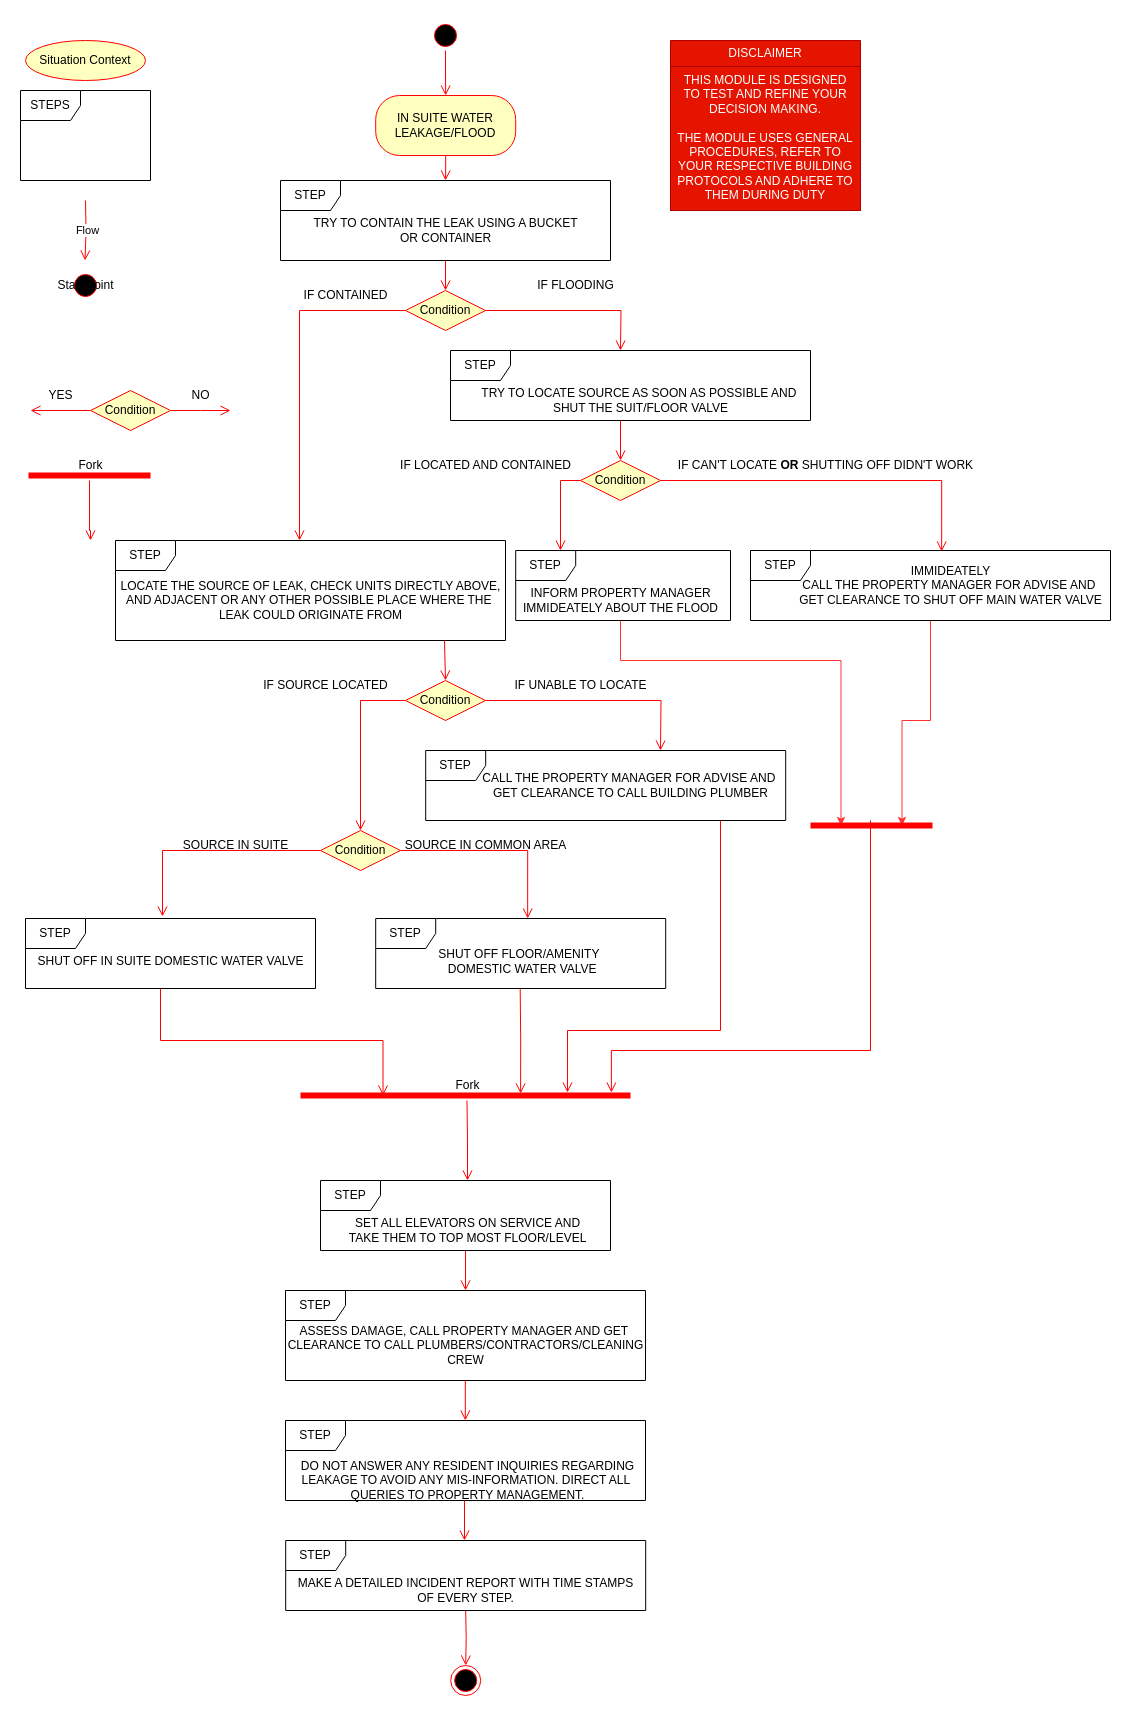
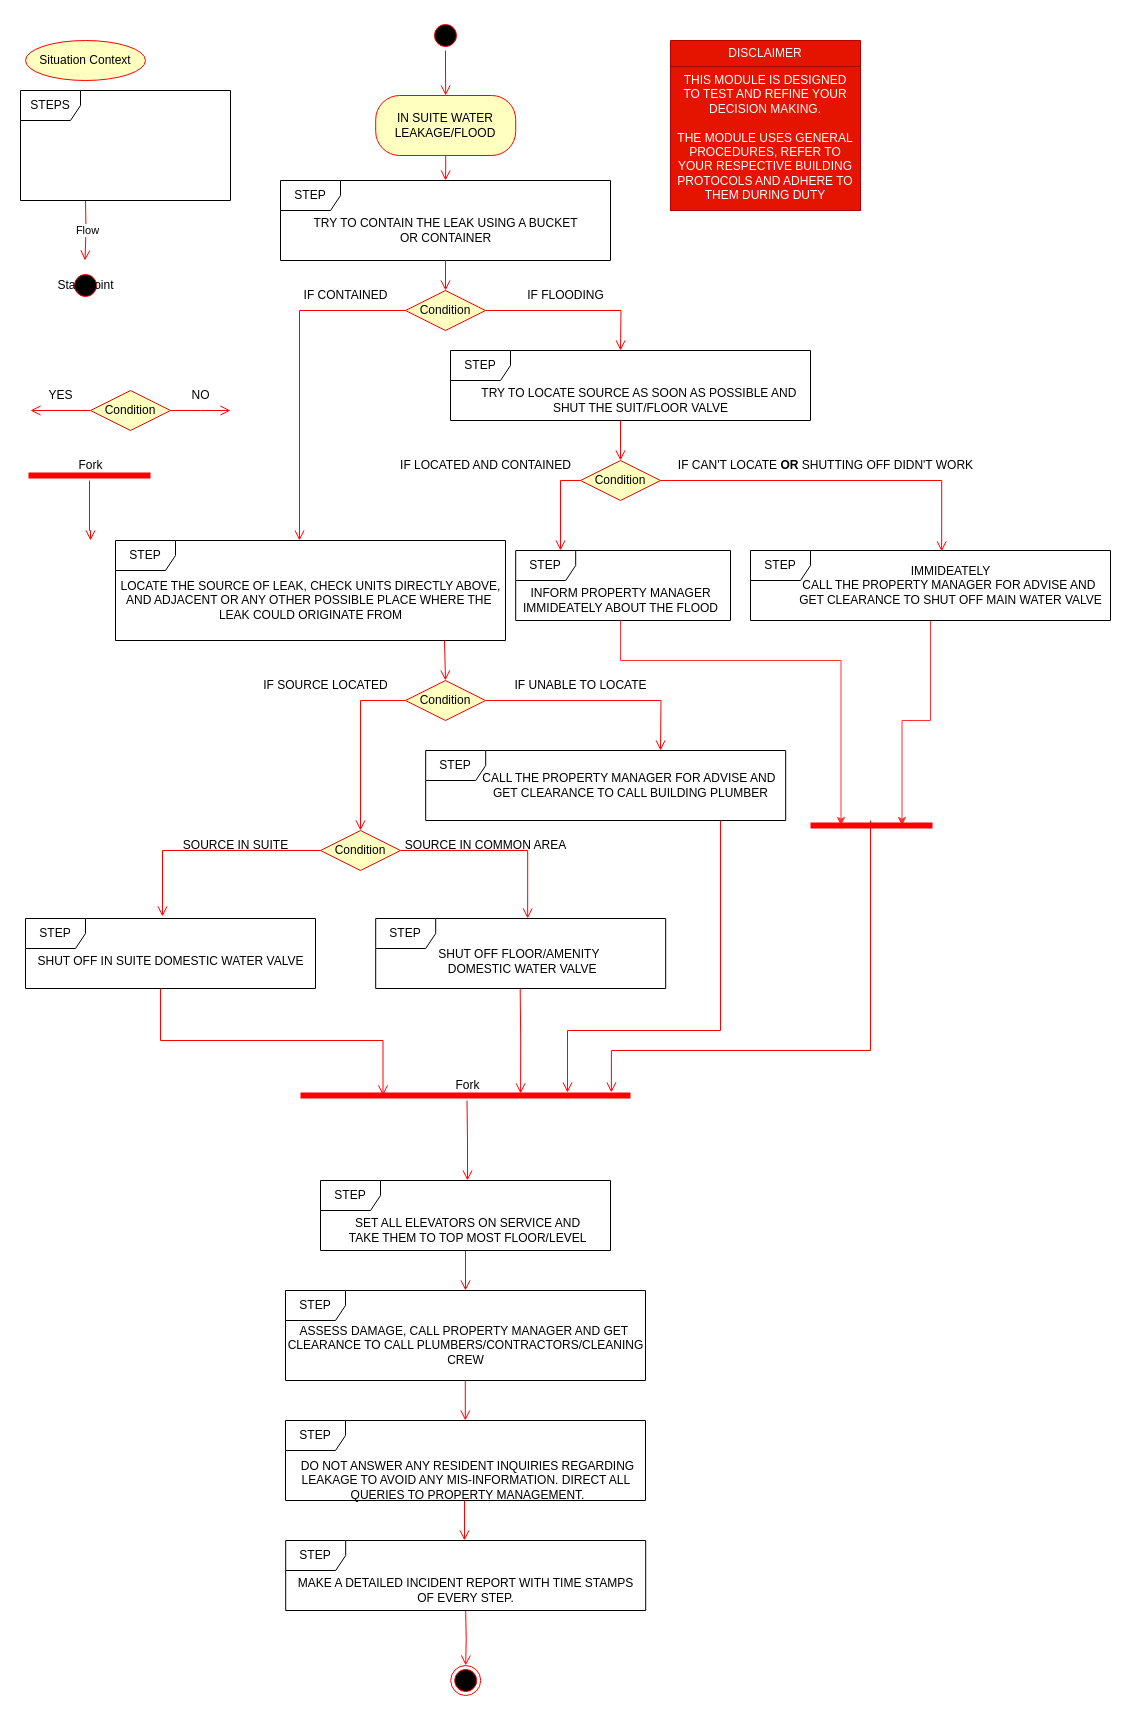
- <mxCell id="10" value="STEPS" style="shape=umlFrame;whiteSpace=wrap;html=1;pointerEvents=0;" vertex="1" parent="1"><mxGeometry y="90" width="130" height="90" as="geometry" x="20" /></mxCell>
+ <mxCell id="10" value="STEPS" style="shape=umlFrame;whiteSpace=wrap;html=1;pointerEvents=0;" vertex="1" parent="1"><mxGeometry x="20" y="90" width="210" height="110" as="geometry" /></mxCell>
- <mxCell id="58" value="&lt;span style=&quot;background-color: rgb(255, 255, 255);&quot;&gt;IF FLOODING&lt;/span&gt;" style="text;html=1;align=center;verticalAlign=middle;resizable=0;points=[];autosize=1;strokeColor=none;fillColor=none;" vertex="1" parent="1"><mxGeometry x="525.2" y="270" width="100" height="30" as="geometry" /></mxCell>
+ <mxCell id="58" value="&lt;span style=&quot;background-color: rgb(255, 255, 255);&quot;&gt;IF FLOODING&lt;/span&gt;" style="text;html=1;align=center;verticalAlign=middle;resizable=0;points=[];autosize=1;strokeColor=none;fillColor=none;" vertex="1" parent="1"><mxGeometry x="515.2" y="280" width="100" height="30" as="geometry" /></mxCell>
